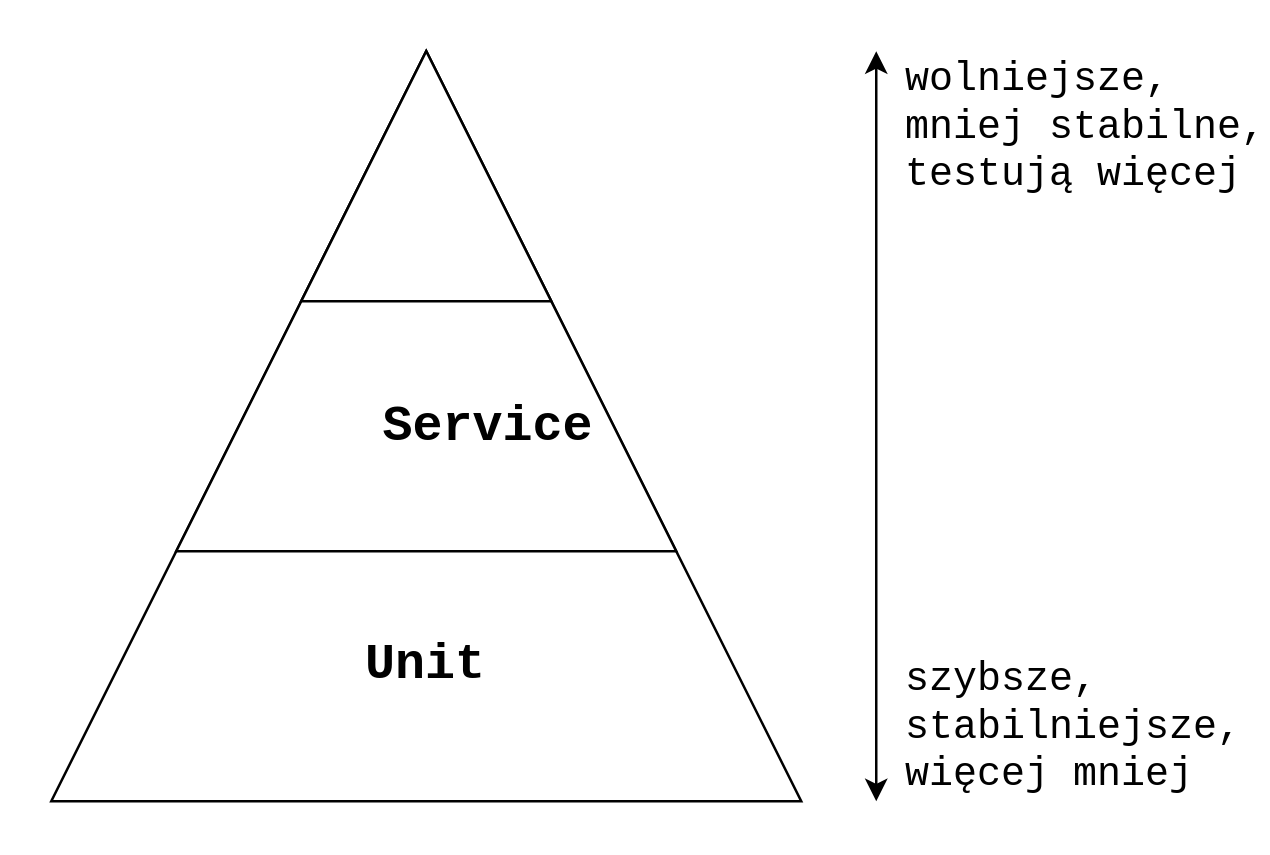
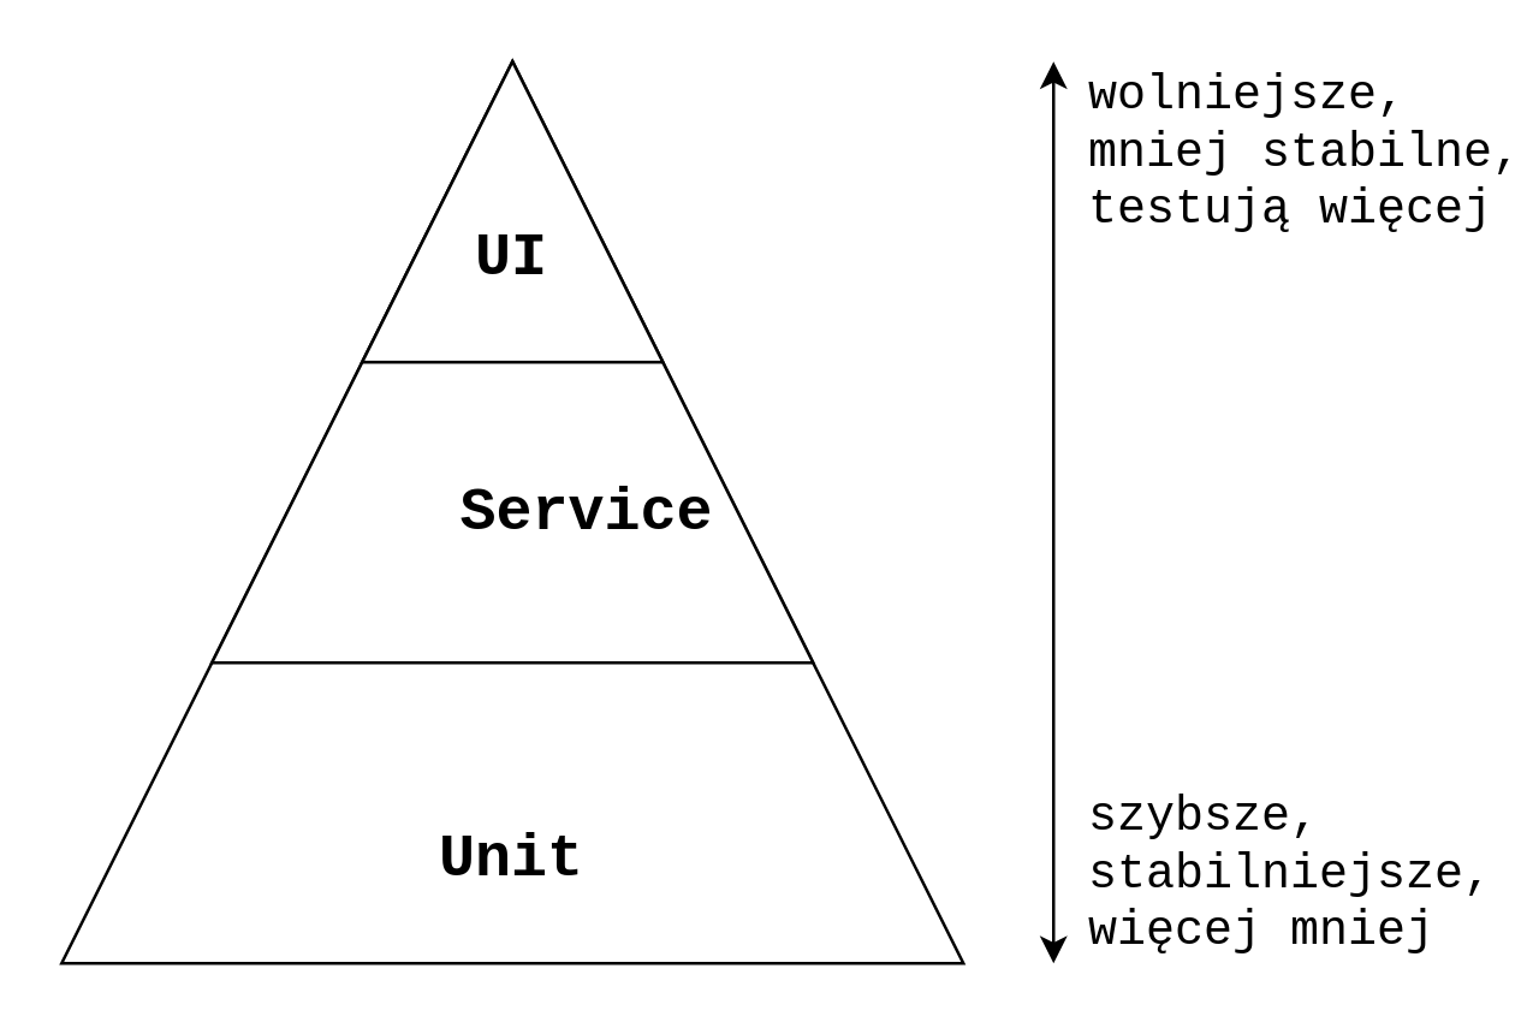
+ <mxCell id="7" value="UI" style="text;html=1;strokeColor=none;fillColor=none;align=center;verticalAlign=middle;whiteSpace=wrap;rounded=0;fontFamily=Courier New;fontSize=20;fontStyle=1" vertex="1" parent="1"><mxGeometry x="140" y="70" width="60" height="30" as="geometry" /></mxCell>
- <mxCell id="9" value="Unit" style="text;html=1;strokeColor=none;fillColor=none;align=center;verticalAlign=middle;whiteSpace=wrap;rounded=0;fontFamily=Courier New;fontSize=20;fontStyle=1" vertex="1" parent="1"><mxGeometry x="140" y="250" width="60" height="30" as="geometry" /></mxCell>
+ <mxCell id="9" value="Unit" style="text;html=1;strokeColor=none;fillColor=none;align=center;verticalAlign=middle;whiteSpace=wrap;rounded=0;fontFamily=Courier New;fontSize=20;fontStyle=1" vertex="1" parent="1"><mxGeometry x="140" y="270" width="60" height="30" as="geometry" /></mxCell>
